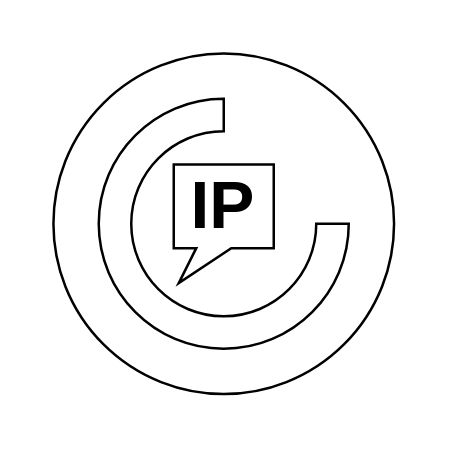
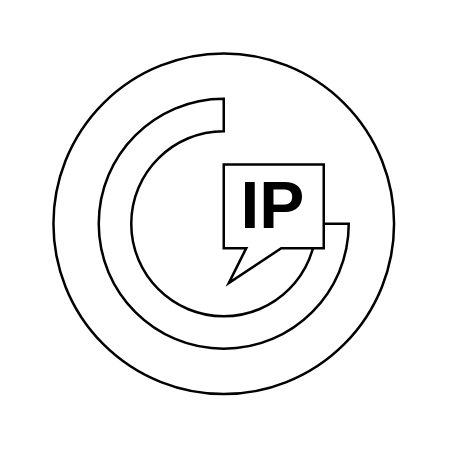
- <mxCell id="4" value="&lt;font style=&quot;font-size: 27px&quot;&gt;&lt;b&gt;IP&lt;/b&gt;&lt;/font&gt;" style="whiteSpace=wrap;html=1;shape=mxgraph.basic.rectCallout;dx=16;dy=14;boundedLbl=1;" vertex="1" parent="1"><mxGeometry x="69" y="65.25" width="40" height="47.5" as="geometry" /></mxCell>
+ <mxCell id="4" value="&lt;font style=&quot;font-size: 27px&quot;&gt;&lt;b&gt;IP&lt;/b&gt;&lt;/font&gt;" style="whiteSpace=wrap;html=1;shape=mxgraph.basic.rectCallout;dx=16;dy=14;boundedLbl=1;" vertex="1" parent="1"><mxGeometry x="89" y="65.25" width="40" height="47.5" as="geometry" /></mxCell>
